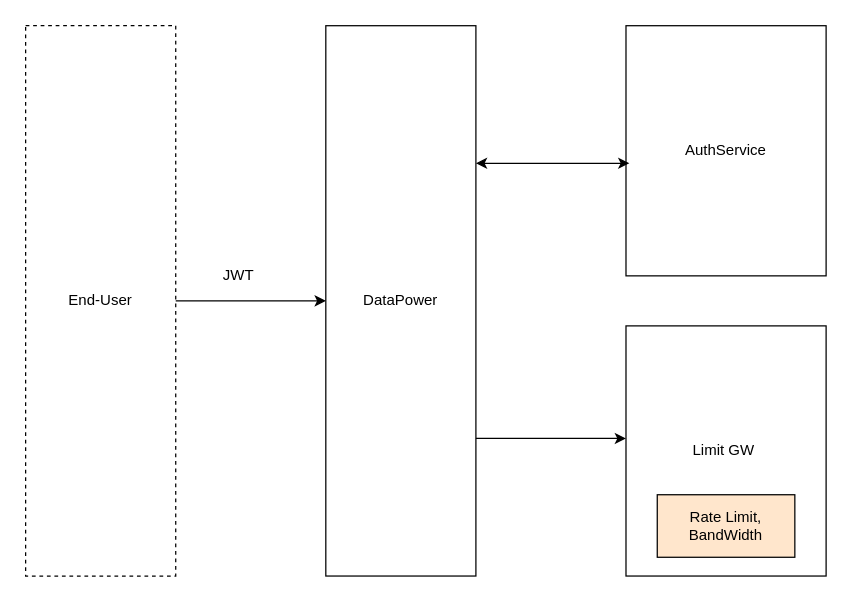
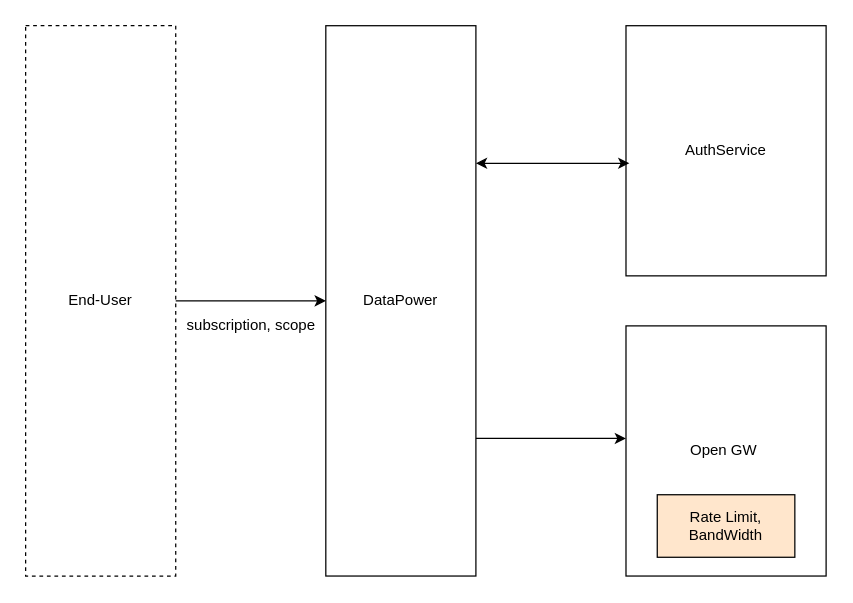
- <mxCell id="7" value="JWT" style="text;html=1;align=center;verticalAlign=middle;resizable=0;points=[];autosize=1;strokeColor=none;fillColor=none;" vertex="1" parent="1"><mxGeometry x="170" y="210" width="40" height="20" as="geometry" /></mxCell>
+ <mxCell id="8" value="subscription, scope" style="text;html=1;align=center;verticalAlign=middle;resizable=0;points=[];autosize=1;strokeColor=none;fillColor=none;" vertex="1" parent="1"><mxGeometry x="140" y="250" width="120" height="20" as="geometry" /></mxCell>
- <mxCell id="9" value="Limit GW&amp;nbsp;" style="rounded=0;whiteSpace=wrap;html=1;" vertex="1" parent="1"><mxGeometry x="500" y="260" width="160" height="200" as="geometry" /></mxCell>
+ <mxCell id="9" value="Open GW&amp;nbsp;" style="rounded=0;whiteSpace=wrap;html=1;" vertex="1" parent="1"><mxGeometry x="500" y="260" width="160" height="200" as="geometry" /></mxCell>
